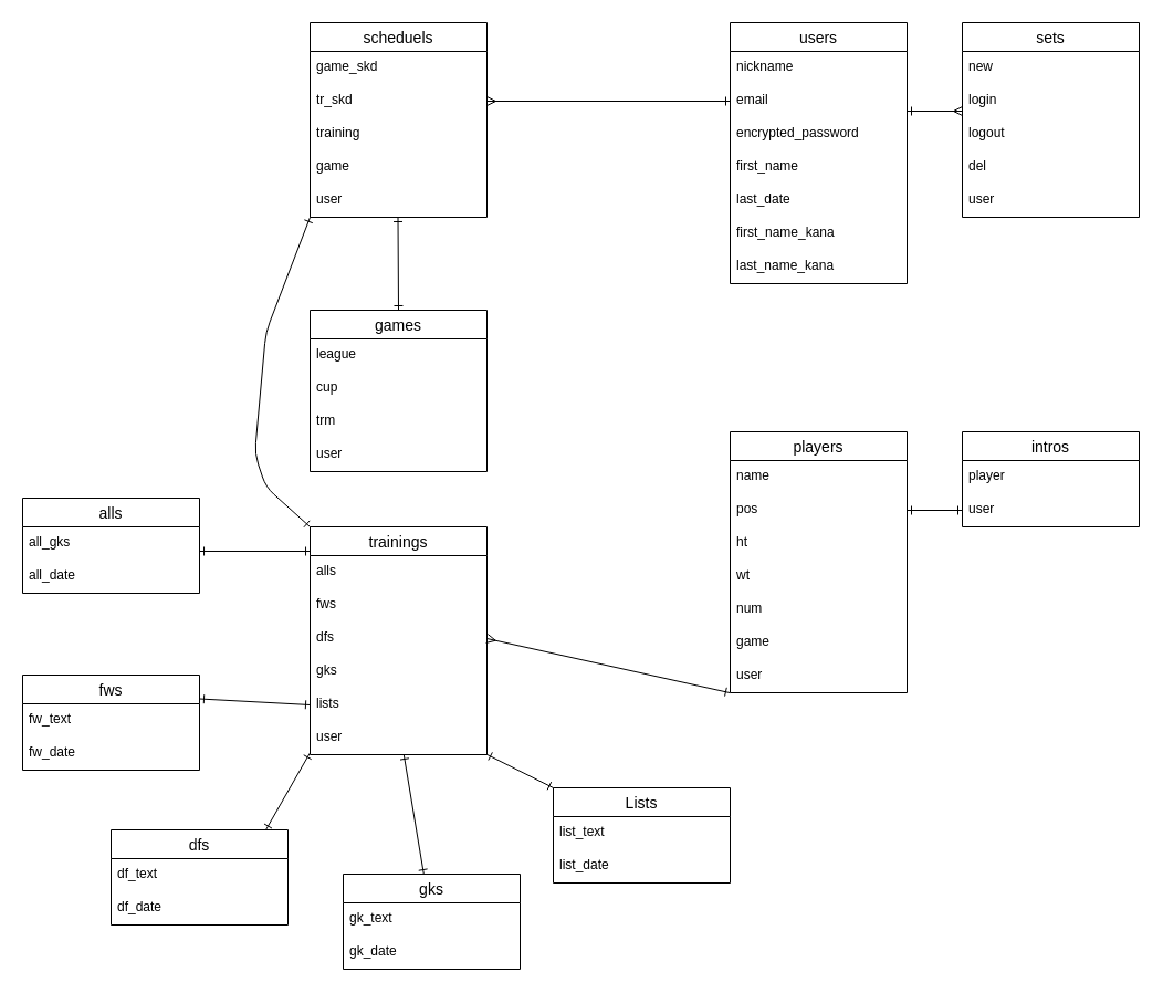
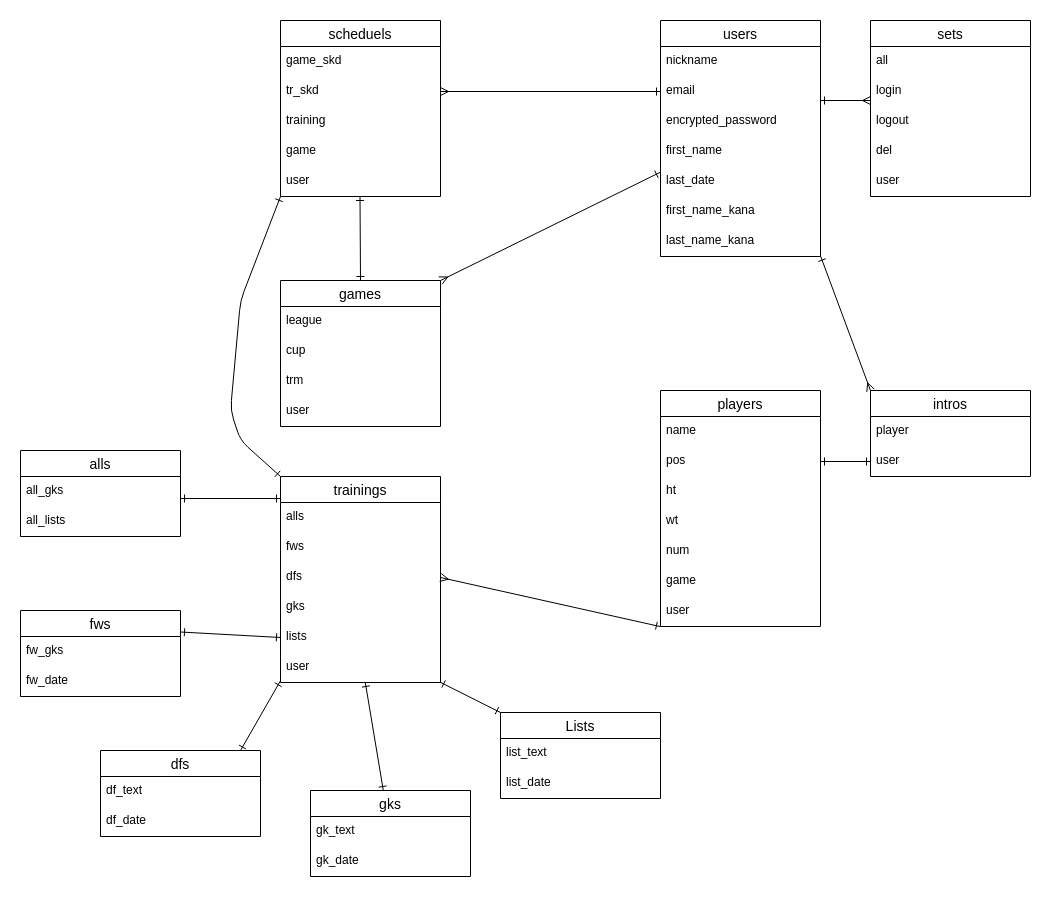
- <mxCell id="32" value="new" style="text;strokeColor=none;fillColor=none;spacingLeft=4;spacingRight=4;overflow=hidden;rotatable=0;points=[[0,0.5],[1,0.5]];portConstraint=eastwest;fontSize=12;" parent="31" vertex="1"><mxGeometry y="26" width="160" height="30" as="geometry" /></mxCell>
+ <mxCell id="32" value="all" style="text;strokeColor=none;fillColor=none;spacingLeft=4;spacingRight=4;overflow=hidden;rotatable=0;points=[[0,0.5],[1,0.5]];portConstraint=eastwest;fontSize=12;" parent="31" vertex="1"><mxGeometry y="26" width="160" height="30" as="geometry" /></mxCell>
+ <mxCell id="50" value="" style="endArrow=ERmany;html=1;rounded=0;startArrow=ERone;startFill=0;endFill=0;exitX=-0.003;exitY=0.196;exitDx=0;exitDy=0;entryX=1;entryY=0;entryDx=0;entryDy=0;exitPerimeter=0;" parent="1" source="43" target="2" edge="1"><mxGeometry relative="1" as="geometry"><mxPoint x="670" y="101" as="sourcePoint" /><mxPoint x="450" y="101" as="targetPoint" /></mxGeometry></mxCell>
+ <mxCell id="46" value="" style="endArrow=ERmany;html=1;rounded=0;startArrow=ERone;startFill=0;endFill=0;entryX=0;entryY=0;entryDx=0;entryDy=0;exitX=1.001;exitY=0.995;exitDx=0;exitDy=0;exitPerimeter=0;" parent="1" source="45" target="20" edge="1"><mxGeometry relative="1" as="geometry"><mxPoint x="880" y="260" as="sourcePoint" /><mxPoint x="870" y="230" as="targetPoint" /></mxGeometry></mxCell>
- <mxCell id="67" value="all_date" style="text;strokeColor=none;fillColor=none;spacingLeft=4;spacingRight=4;overflow=hidden;rotatable=0;points=[[0,0.5],[1,0.5]];portConstraint=eastwest;fontSize=12;" parent="65" vertex="1"><mxGeometry y="56" width="160" height="30" as="geometry" /></mxCell>
+ <mxCell id="67" value="all_lists" style="text;strokeColor=none;fillColor=none;spacingLeft=4;spacingRight=4;overflow=hidden;rotatable=0;points=[[0,0.5],[1,0.5]];portConstraint=eastwest;fontSize=12;" parent="65" vertex="1"><mxGeometry y="56" width="160" height="30" as="geometry" /></mxCell>
- <mxCell id="63" value="fw_text" style="text;strokeColor=none;fillColor=none;spacingLeft=4;spacingRight=4;overflow=hidden;rotatable=0;points=[[0,0.5],[1,0.5]];portConstraint=eastwest;fontSize=12;" parent="62" vertex="1"><mxGeometry y="26" width="160" height="30" as="geometry" /></mxCell>
+ <mxCell id="63" value="fw_gks" style="text;strokeColor=none;fillColor=none;spacingLeft=4;spacingRight=4;overflow=hidden;rotatable=0;points=[[0,0.5],[1,0.5]];portConstraint=eastwest;fontSize=12;" parent="62" vertex="1"><mxGeometry y="26" width="160" height="30" as="geometry" /></mxCell>
